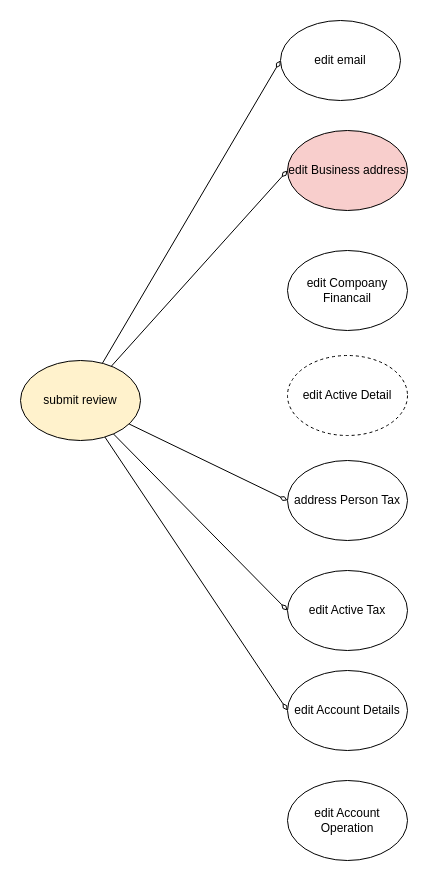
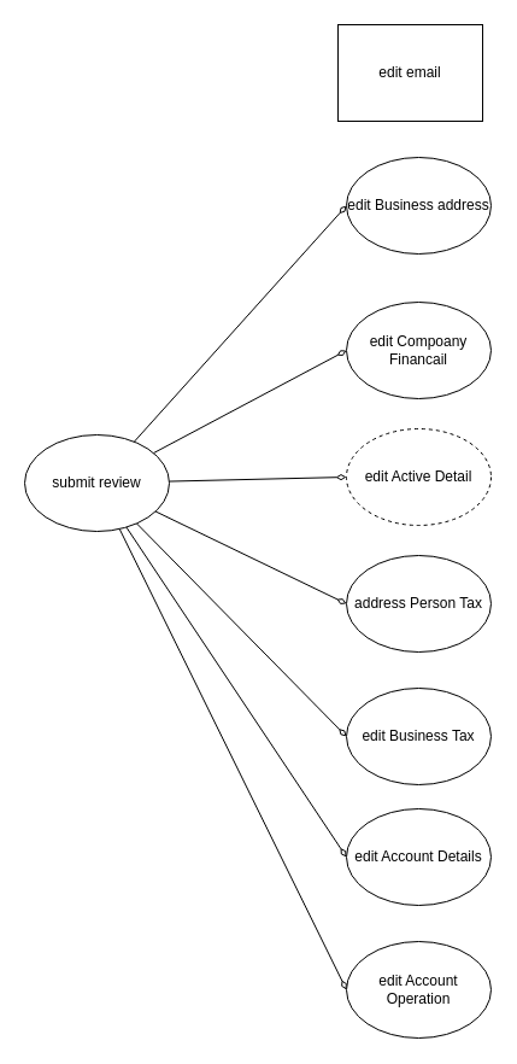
- <mxCell id="11" value="edit email" style="ellipse;whiteSpace=wrap;html=1;" parent="1" vertex="1"><mxGeometry x="280" y="20" width="120" height="80" as="geometry" /></mxCell>
+ <mxCell id="11" value="edit email" style="whiteSpace=wrap;html=1;rounded=0;" parent="1" vertex="1"><mxGeometry x="280" y="20" width="120" height="80" as="geometry" /></mxCell>
- <mxCell id="12" value="edit Business address" style="ellipse;whiteSpace=wrap;html=1;fillColor=#f8cecc;" parent="1" vertex="1"><mxGeometry x="287" y="130" width="120" height="80" as="geometry" /></mxCell>
+ <mxCell id="12" value="edit Business address" style="ellipse;whiteSpace=wrap;html=1;" parent="1" vertex="1"><mxGeometry x="287" y="130" width="120" height="80" as="geometry" /></mxCell>
- <mxCell id="2" style="rounded=0;orthogonalLoop=1;jettySize=auto;html=1;entryX=0;entryY=0.5;entryDx=0;entryDy=0;endArrow=diamondThin;endFill=0;" parent="1" source="10" target="11" edge="1"><mxGeometry relative="1" as="geometry" /></mxCell>
+ <mxCell id="4" style="rounded=0;orthogonalLoop=1;jettySize=auto;html=1;entryX=0;entryY=0.5;entryDx=0;entryDy=0;endArrow=diamondThin;endFill=0;" parent="1" source="10" target="13" edge="1"><mxGeometry relative="1" as="geometry" /></mxCell>
+ <mxCell id="5" style="rounded=0;orthogonalLoop=1;jettySize=auto;html=1;entryX=0;entryY=0.5;entryDx=0;entryDy=0;endArrow=diamondThin;endFill=0;" parent="1" source="10" target="14" edge="1"><mxGeometry relative="1" as="geometry" /></mxCell>
- <mxCell id="10" value="submit review" style="ellipse;whiteSpace=wrap;html=1;fillColor=#fff2cc;" parent="1" vertex="1"><mxGeometry x="20" y="360" width="120" height="80" as="geometry" /></mxCell>
+ <mxCell id="10" value="submit review" style="ellipse;whiteSpace=wrap;html=1;" parent="1" vertex="1"><mxGeometry x="20" y="360" width="120" height="80" as="geometry" /></mxCell>
- <mxCell id="17" value="edit Active Tax" style="ellipse;whiteSpace=wrap;html=1;" parent="1" vertex="1"><mxGeometry x="287" y="570" width="120" height="80" as="geometry" /></mxCell>
+ <mxCell id="17" value="edit Business Tax" style="ellipse;whiteSpace=wrap;html=1;" parent="1" vertex="1"><mxGeometry x="287" y="570" width="120" height="80" as="geometry" /></mxCell>
+ <mxCell id="9" style="rounded=0;orthogonalLoop=1;jettySize=auto;html=1;entryX=0;entryY=0.5;entryDx=0;entryDy=0;endArrow=diamondThin;endFill=0;" parent="1" source="10" target="18" edge="1"><mxGeometry relative="1" as="geometry" /></mxCell>
